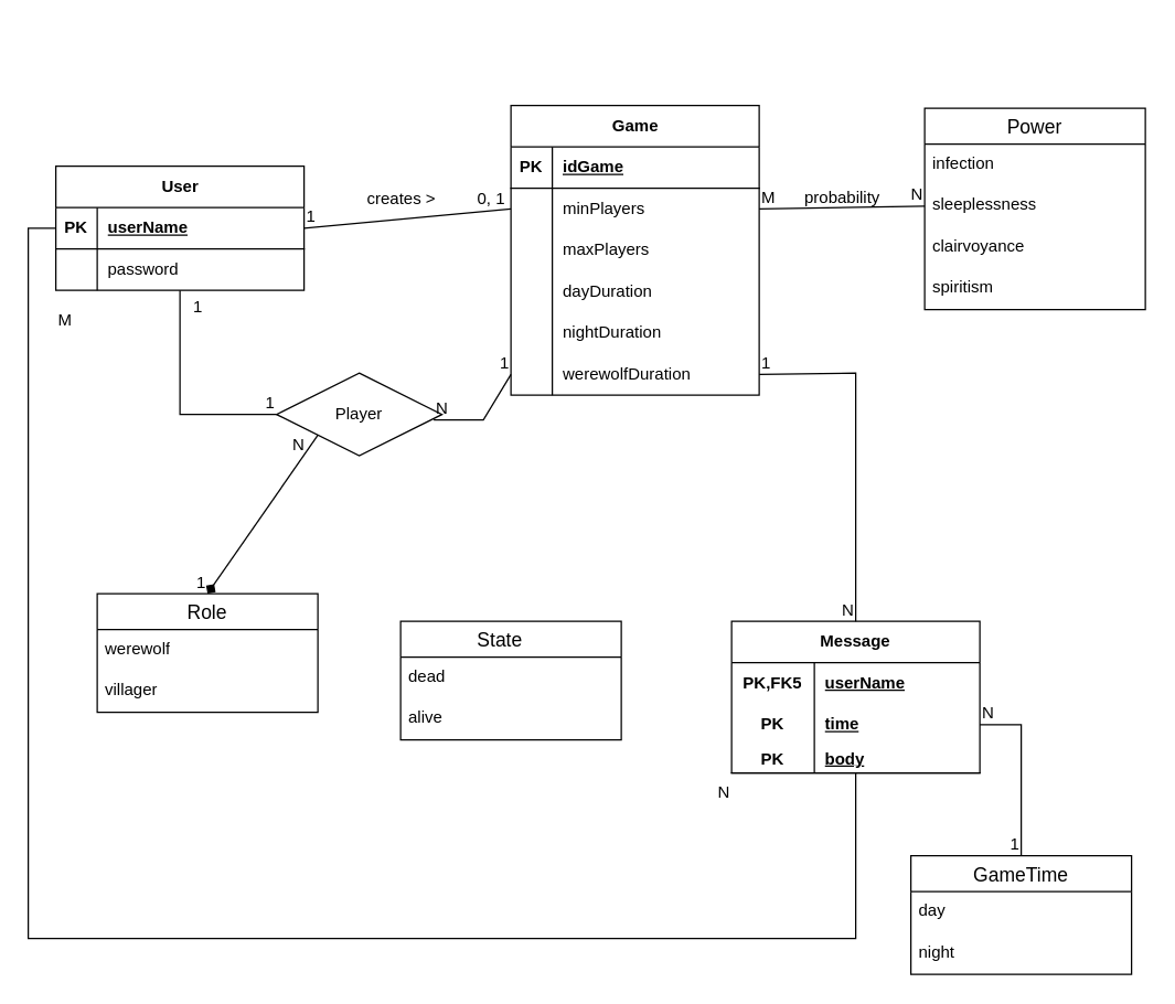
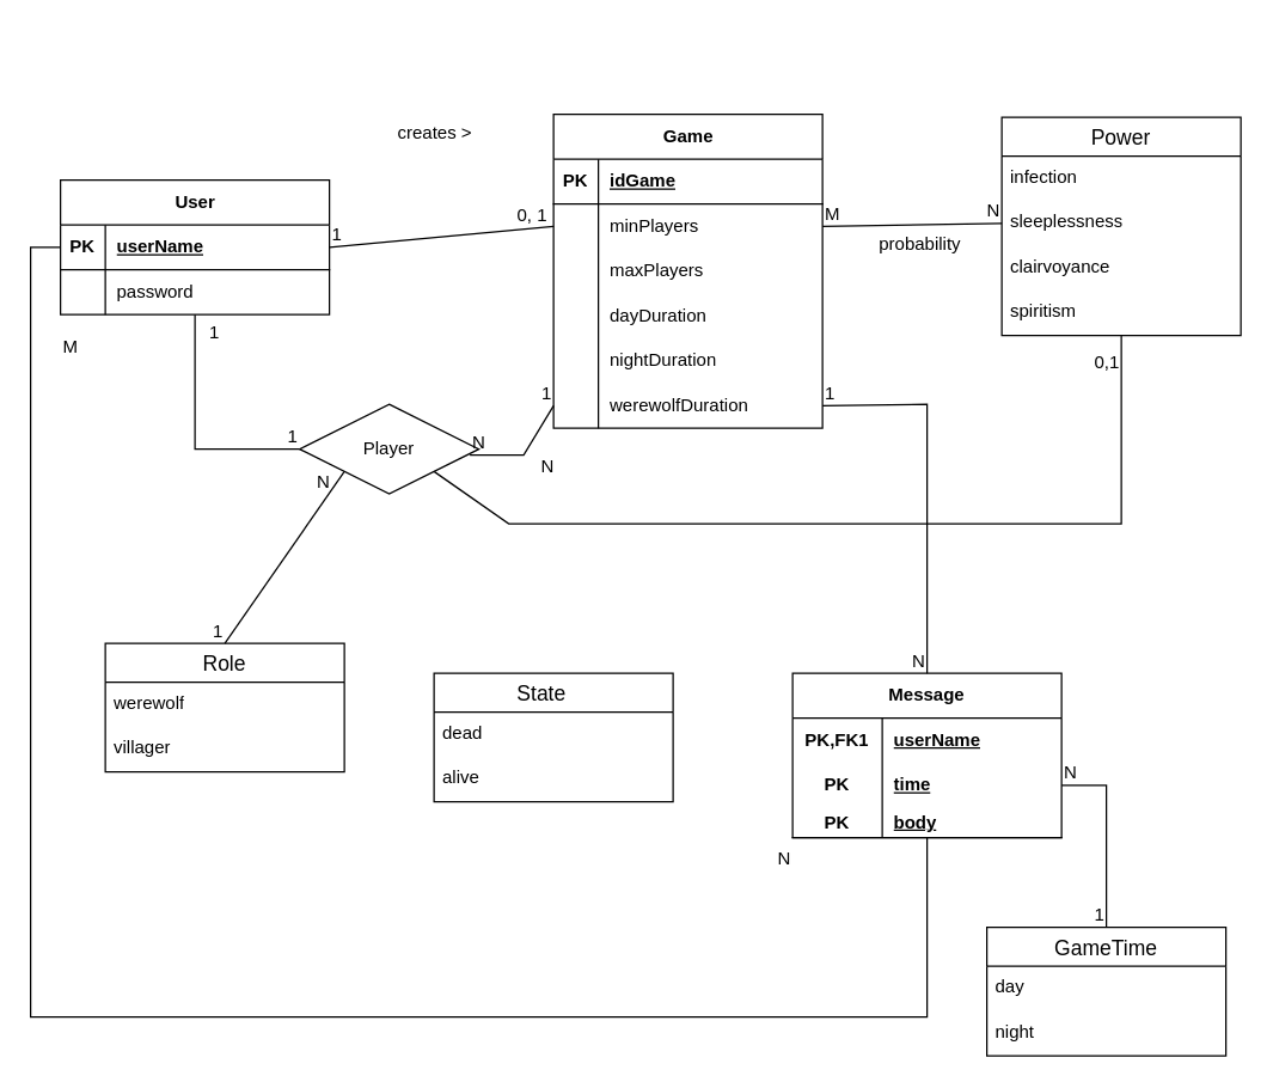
- <mxCell id="43" value="probability" style="text;html=1;align=center;verticalAlign=middle;resizable=0;points=[];autosize=1;strokeColor=none;fillColor=none;" vertex="1" parent="1"><mxGeometry x="570" y="128" width="80" height="30" as="geometry" /></mxCell>
+ <mxCell id="43" value="probability" style="text;html=1;align=center;verticalAlign=middle;resizable=0;points=[];autosize=1;strokeColor=none;fillColor=none;" vertex="1" parent="1"><mxGeometry x="575" y="148" width="80" height="30" as="geometry" /></mxCell>
- <mxCell id="44" value="creates &amp;gt;" style="text;strokeColor=none;fillColor=none;spacingLeft=4;spacingRight=4;overflow=hidden;rotatable=0;points=[[0,0.5],[1,0.5]];portConstraint=eastwest;fontSize=12;whiteSpace=wrap;html=1;" vertex="1" parent="1"><mxGeometry x="260" y="130" width="60" height="30" as="geometry" /></mxCell>
+ <mxCell id="44" value="creates &amp;gt;" style="text;strokeColor=none;fillColor=none;spacingLeft=4;spacingRight=4;overflow=hidden;rotatable=0;points=[[0,0.5],[1,0.5]];portConstraint=eastwest;fontSize=12;whiteSpace=wrap;html=1;" vertex="1" parent="1"><mxGeometry x="260" y="75" width="60" height="30" as="geometry" /></mxCell>
+ <mxCell id="58" value="" style="endArrow=none;html=1;rounded=0;entryX=0.5;entryY=1;entryDx=0;entryDy=0;exitX=1;exitY=1;exitDx=0;exitDy=0;" edge="1" parent="1" source="51" target="28"><mxGeometry relative="1" as="geometry"><mxPoint x="350" y="350" as="sourcePoint" /><mxPoint x="640" y="270" as="targetPoint" /><Array as="points"><mxPoint x="340" y="350" /><mxPoint x="750" y="350" /></Array></mxGeometry></mxCell>
+ <mxCell id="59" value="N" style="resizable=0;html=1;whiteSpace=wrap;align=left;verticalAlign=bottom;" connectable="0" vertex="1" parent="58"><mxGeometry x="-1" relative="1" as="geometry"><mxPoint x="70" y="5" as="offset" /></mxGeometry></mxCell>
+ <mxCell id="60" value="&lt;div&gt;0,1&lt;br&gt;&lt;/div&gt;" style="resizable=0;html=1;whiteSpace=wrap;align=right;verticalAlign=bottom;" connectable="0" vertex="1" parent="58"><mxGeometry x="1" relative="1" as="geometry"><mxPoint y="26" as="offset" /></mxGeometry></mxCell>
- <mxCell id="55" value="" style="endArrow=diamond;html=1;rounded=0;exitX=0;exitY=1;exitDx=0;exitDy=0;entryX=0.5;entryY=0;entryDx=0;entryDy=0;" edge="1" parent="1" source="51" target="33"><mxGeometry relative="1" as="geometry"><mxPoint x="300" y="325" as="sourcePoint" /><mxPoint x="410" y="440" as="targetPoint" /></mxGeometry></mxCell>
+ <mxCell id="55" value="" style="endArrow=none;html=1;rounded=0;exitX=0;exitY=1;exitDx=0;exitDy=0;entryX=0.5;entryY=0;entryDx=0;entryDy=0;" edge="1" parent="1" source="51" target="33"><mxGeometry relative="1" as="geometry"><mxPoint x="300" y="325" as="sourcePoint" /><mxPoint x="410" y="440" as="targetPoint" /></mxGeometry></mxCell>
- <mxCell id="63" value="PK,FK5" style="shape=partialRectangle;connectable=0;fillColor=none;top=0;left=0;bottom=0;right=0;fontStyle=1;overflow=hidden;html=1;whiteSpace=wrap;" vertex="1" parent="62"><mxGeometry width="60" height="30" as="geometry"><mxRectangle width="60" height="30" as="alternateBounds" /></mxGeometry></mxCell>
+ <mxCell id="63" value="PK,FK1" style="shape=partialRectangle;connectable=0;fillColor=none;top=0;left=0;bottom=0;right=0;fontStyle=1;overflow=hidden;html=1;whiteSpace=wrap;" vertex="1" parent="62"><mxGeometry width="60" height="30" as="geometry"><mxRectangle width="60" height="30" as="alternateBounds" /></mxGeometry></mxCell>
